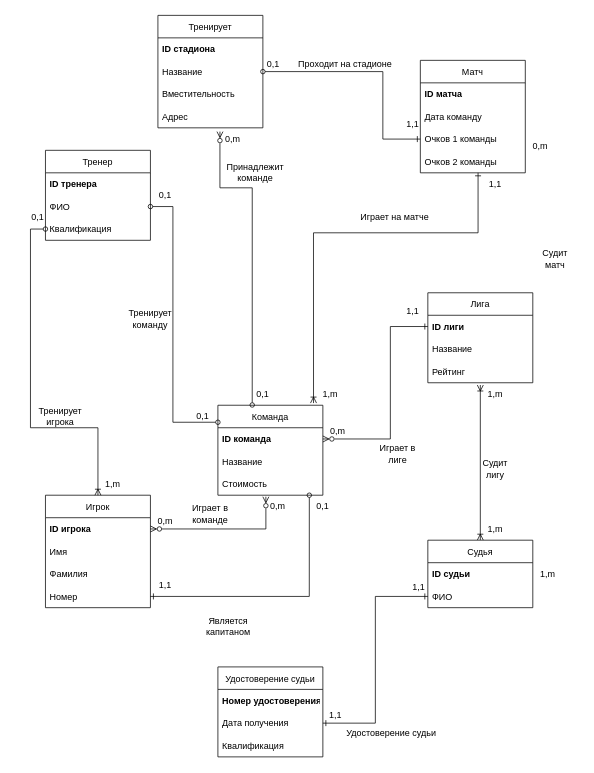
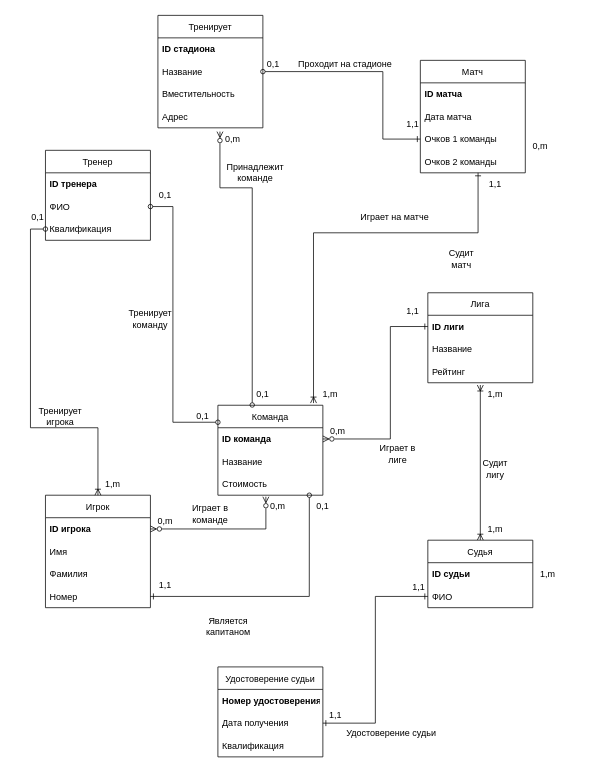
- <mxCell id="18" value="Дата команду" style="text;strokeColor=none;fillColor=none;align=left;verticalAlign=middle;spacingLeft=4;spacingRight=4;overflow=hidden;points=[[0,0.5],[1,0.5]];portConstraint=eastwest;rotatable=0;" vertex="1" parent="16"><mxGeometry y="60" width="140" height="30" as="geometry" /></mxCell>
+ <mxCell id="18" value="Дата матча" style="text;strokeColor=none;fillColor=none;align=left;verticalAlign=middle;spacingLeft=4;spacingRight=4;overflow=hidden;points=[[0,0.5],[1,0.5]];portConstraint=eastwest;rotatable=0;" vertex="1" parent="16"><mxGeometry y="60" width="140" height="30" as="geometry" /></mxCell>
- <mxCell id="66" value="Судит матч" style="text;html=1;strokeColor=none;fillColor=none;align=center;verticalAlign=middle;whiteSpace=wrap;rounded=0;" vertex="1" parent="1"><mxGeometry x="710" y="330" width="60" height="30" as="geometry" /></mxCell>
+ <mxCell id="66" value="Судит матч" style="text;html=1;strokeColor=none;fillColor=none;align=center;verticalAlign=middle;whiteSpace=wrap;rounded=0;" vertex="1" parent="1"><mxGeometry x="585" y="330" width="60" height="30" as="geometry" /></mxCell>
